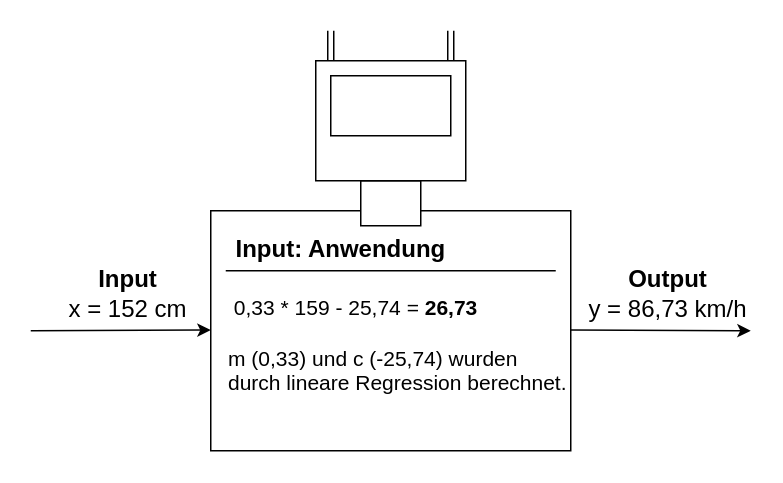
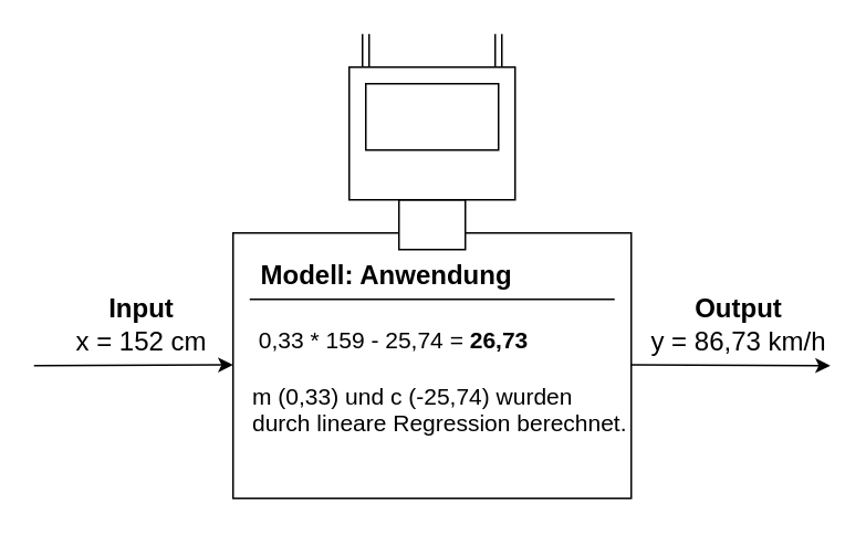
- <mxCell id="14" value="&lt;div&gt;&lt;b&gt;&lt;font style=&quot;font-size: 16px;&quot;&gt;Input: Anwendung&lt;/font&gt;&lt;/b&gt;&lt;/div&gt;" style="text;strokeColor=none;align=left;fillColor=none;html=1;verticalAlign=middle;whiteSpace=wrap;rounded=0;fontFamily=Helvetica;" vertex="1" parent="1"><mxGeometry x="154.75" y="150" width="210.5" height="30" as="geometry" /></mxCell>
+ <mxCell id="14" value="&lt;div&gt;&lt;b&gt;&lt;font style=&quot;font-size: 16px;&quot;&gt;Modell: Anwendung&lt;/font&gt;&lt;/b&gt;&lt;/div&gt;" style="text;strokeColor=none;align=left;fillColor=none;html=1;verticalAlign=middle;whiteSpace=wrap;rounded=0;fontFamily=Helvetica;" vertex="1" parent="1"><mxGeometry x="154.75" y="150" width="210.5" height="30" as="geometry" /></mxCell>
